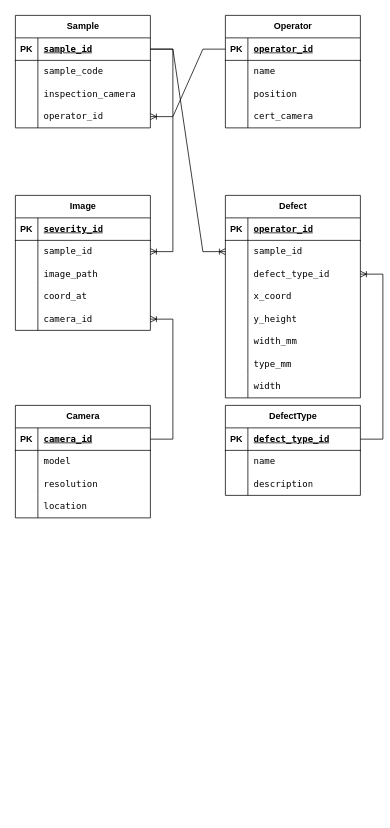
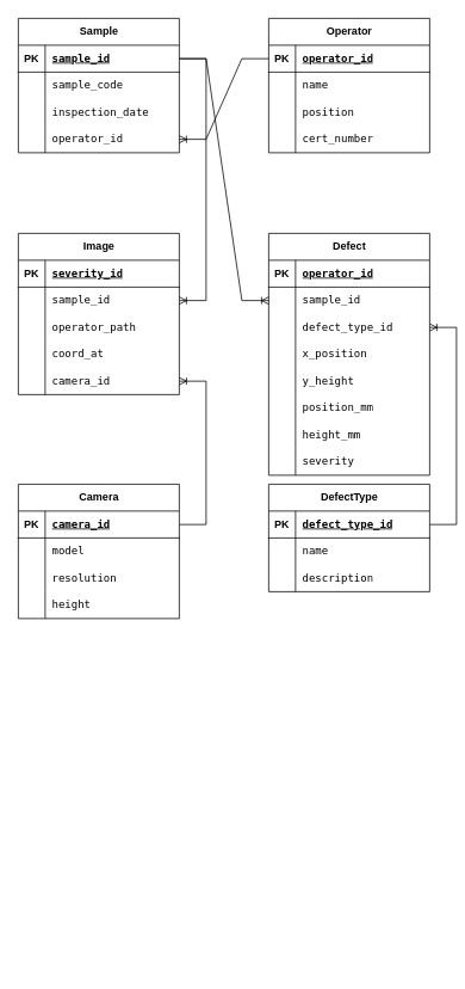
- <mxCell id="11" value="&lt;code data-end=&quot;356&quot; data-start=&quot;339&quot;&gt;inspection_camera&lt;/code&gt;" style="shape=partialRectangle;connectable=0;fillColor=none;top=0;left=0;bottom=0;right=0;align=left;spacingLeft=6;overflow=hidden;whiteSpace=wrap;html=1;" parent="9" vertex="1"><mxGeometry x="30" width="150" height="30" as="geometry"><mxRectangle width="150" height="30" as="alternateBounds" /></mxGeometry></mxCell>
+ <mxCell id="11" value="&lt;code data-end=&quot;356&quot; data-start=&quot;339&quot;&gt;inspection_date&lt;/code&gt;" style="shape=partialRectangle;connectable=0;fillColor=none;top=0;left=0;bottom=0;right=0;align=left;spacingLeft=6;overflow=hidden;whiteSpace=wrap;html=1;" parent="9" vertex="1"><mxGeometry x="30" width="150" height="30" as="geometry"><mxRectangle width="150" height="30" as="alternateBounds" /></mxGeometry></mxCell>
- <mxCell id="27" value="&lt;code data-end=&quot;569&quot; data-start=&quot;556&quot;&gt;cert_camera&lt;/code&gt;" style="shape=partialRectangle;connectable=0;fillColor=none;top=0;left=0;bottom=0;right=0;align=left;spacingLeft=6;overflow=hidden;whiteSpace=wrap;html=1;" parent="25" vertex="1"><mxGeometry x="30" width="150" height="30" as="geometry"><mxRectangle width="150" height="30" as="alternateBounds" /></mxGeometry></mxCell>
+ <mxCell id="27" value="&lt;code data-end=&quot;569&quot; data-start=&quot;556&quot;&gt;cert_number&lt;/code&gt;" style="shape=partialRectangle;connectable=0;fillColor=none;top=0;left=0;bottom=0;right=0;align=left;spacingLeft=6;overflow=hidden;whiteSpace=wrap;html=1;" parent="25" vertex="1"><mxGeometry x="30" width="150" height="30" as="geometry"><mxRectangle width="150" height="30" as="alternateBounds" /></mxGeometry></mxCell>
- <mxCell id="72" value="&lt;code data-end=&quot;1247&quot; data-start=&quot;1235&quot;&gt;image_path&lt;/code&gt;" style="shape=partialRectangle;connectable=0;fillColor=none;top=0;left=0;bottom=0;right=0;align=left;spacingLeft=6;overflow=hidden;whiteSpace=wrap;html=1;" parent="70" vertex="1"><mxGeometry x="30" width="150" height="30" as="geometry"><mxRectangle width="150" height="30" as="alternateBounds" /></mxGeometry></mxCell>
+ <mxCell id="72" value="&lt;code data-end=&quot;1247&quot; data-start=&quot;1235&quot;&gt;operator_path&lt;/code&gt;" style="shape=partialRectangle;connectable=0;fillColor=none;top=0;left=0;bottom=0;right=0;align=left;spacingLeft=6;overflow=hidden;whiteSpace=wrap;html=1;" parent="70" vertex="1"><mxGeometry x="30" width="150" height="30" as="geometry"><mxRectangle width="150" height="30" as="alternateBounds" /></mxGeometry></mxCell>
- <mxCell id="40" value="&lt;code data-end=&quot;775&quot; data-start=&quot;766&quot;&gt;x_coord&lt;/code&gt;" style="shape=partialRectangle;connectable=0;fillColor=none;top=0;left=0;bottom=0;right=0;align=left;spacingLeft=6;overflow=hidden;whiteSpace=wrap;html=1;" parent="38" vertex="1"><mxGeometry x="30" width="150" height="30" as="geometry"><mxRectangle width="150" height="30" as="alternateBounds" /></mxGeometry></mxCell>
+ <mxCell id="40" value="&lt;code data-end=&quot;775&quot; data-start=&quot;766&quot;&gt;x_position&lt;/code&gt;" style="shape=partialRectangle;connectable=0;fillColor=none;top=0;left=0;bottom=0;right=0;align=left;spacingLeft=6;overflow=hidden;whiteSpace=wrap;html=1;" parent="38" vertex="1"><mxGeometry x="30" width="150" height="30" as="geometry"><mxRectangle width="150" height="30" as="alternateBounds" /></mxGeometry></mxCell>
- <mxCell id="46" value="&lt;code data-end=&quot;849&quot; data-start=&quot;839&quot;&gt;width_mm&lt;/code&gt;" style="shape=partialRectangle;connectable=0;fillColor=none;top=0;left=0;bottom=0;right=0;align=left;spacingLeft=6;overflow=hidden;whiteSpace=wrap;html=1;" parent="44" vertex="1"><mxGeometry x="30" width="150" height="30" as="geometry"><mxRectangle width="150" height="30" as="alternateBounds" /></mxGeometry></mxCell>
+ <mxCell id="46" value="&lt;code data-end=&quot;849&quot; data-start=&quot;839&quot;&gt;position_mm&lt;/code&gt;" style="shape=partialRectangle;connectable=0;fillColor=none;top=0;left=0;bottom=0;right=0;align=left;spacingLeft=6;overflow=hidden;whiteSpace=wrap;html=1;" parent="44" vertex="1"><mxGeometry x="30" width="150" height="30" as="geometry"><mxRectangle width="150" height="30" as="alternateBounds" /></mxGeometry></mxCell>
- <mxCell id="49" value="&lt;code data-end=&quot;882&quot; data-start=&quot;871&quot;&gt;type_mm&lt;/code&gt;" style="shape=partialRectangle;connectable=0;fillColor=none;top=0;left=0;bottom=0;right=0;align=left;spacingLeft=6;overflow=hidden;whiteSpace=wrap;html=1;" parent="47" vertex="1"><mxGeometry x="30" width="150" height="30" as="geometry"><mxRectangle width="150" height="30" as="alternateBounds" /></mxGeometry></mxCell>
+ <mxCell id="49" value="&lt;code data-end=&quot;882&quot; data-start=&quot;871&quot;&gt;height_mm&lt;/code&gt;" style="shape=partialRectangle;connectable=0;fillColor=none;top=0;left=0;bottom=0;right=0;align=left;spacingLeft=6;overflow=hidden;whiteSpace=wrap;html=1;" parent="47" vertex="1"><mxGeometry x="30" width="150" height="30" as="geometry"><mxRectangle width="150" height="30" as="alternateBounds" /></mxGeometry></mxCell>
- <mxCell id="52" value="&lt;code data-end=&quot;914&quot; data-start=&quot;904&quot;&gt;width&lt;/code&gt;" style="shape=partialRectangle;connectable=0;fillColor=none;top=0;left=0;bottom=0;right=0;align=left;spacingLeft=6;overflow=hidden;whiteSpace=wrap;html=1;" parent="50" vertex="1"><mxGeometry x="30" width="150" height="30" as="geometry"><mxRectangle width="150" height="30" as="alternateBounds" /></mxGeometry></mxCell>
+ <mxCell id="52" value="&lt;code data-end=&quot;914&quot; data-start=&quot;904&quot;&gt;severity&lt;/code&gt;" style="shape=partialRectangle;connectable=0;fillColor=none;top=0;left=0;bottom=0;right=0;align=left;spacingLeft=6;overflow=hidden;whiteSpace=wrap;html=1;" parent="50" vertex="1"><mxGeometry x="30" width="150" height="30" as="geometry"><mxRectangle width="150" height="30" as="alternateBounds" /></mxGeometry></mxCell>
- <mxCell id="91" value="&lt;code data-end=&quot;1493&quot; data-start=&quot;1483&quot;&gt;location&lt;/code&gt;" style="shape=partialRectangle;connectable=0;fillColor=none;top=0;left=0;bottom=0;right=0;align=left;spacingLeft=6;overflow=hidden;whiteSpace=wrap;html=1;" parent="89" vertex="1"><mxGeometry x="30" width="150" height="30" as="geometry"><mxRectangle width="150" height="30" as="alternateBounds" /></mxGeometry></mxCell>
+ <mxCell id="91" value="&lt;code data-end=&quot;1493&quot; data-start=&quot;1483&quot;&gt;height&lt;/code&gt;" style="shape=partialRectangle;connectable=0;fillColor=none;top=0;left=0;bottom=0;right=0;align=left;spacingLeft=6;overflow=hidden;whiteSpace=wrap;html=1;" parent="89" vertex="1"><mxGeometry x="30" width="150" height="30" as="geometry"><mxRectangle width="150" height="30" as="alternateBounds" /></mxGeometry></mxCell>
